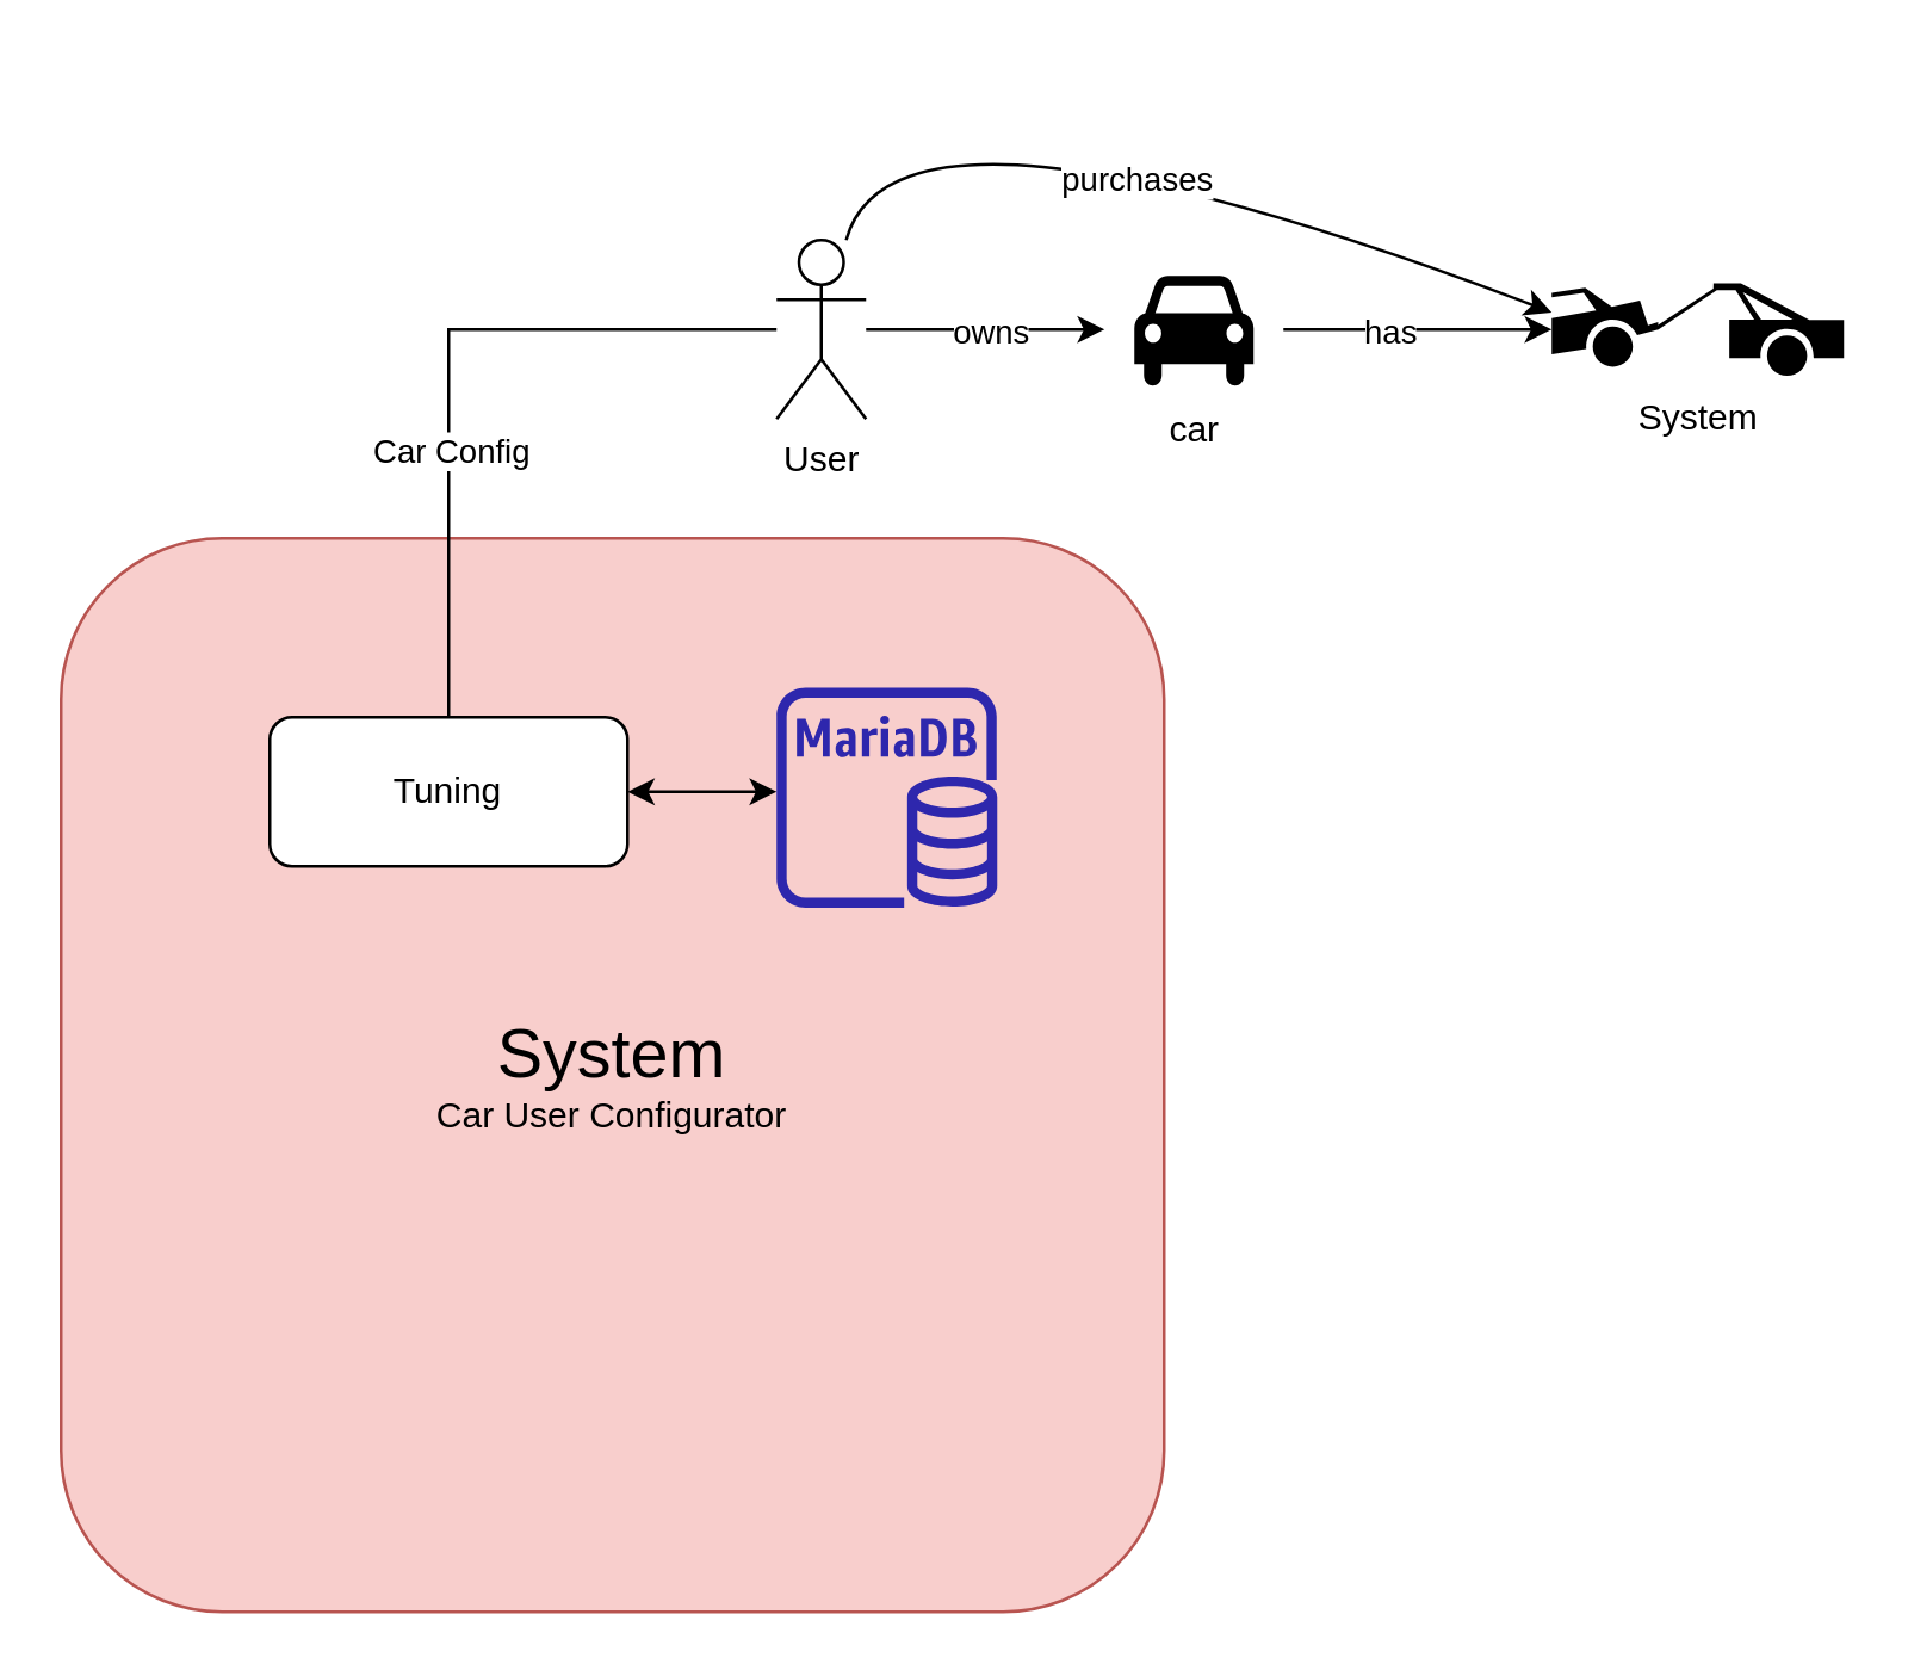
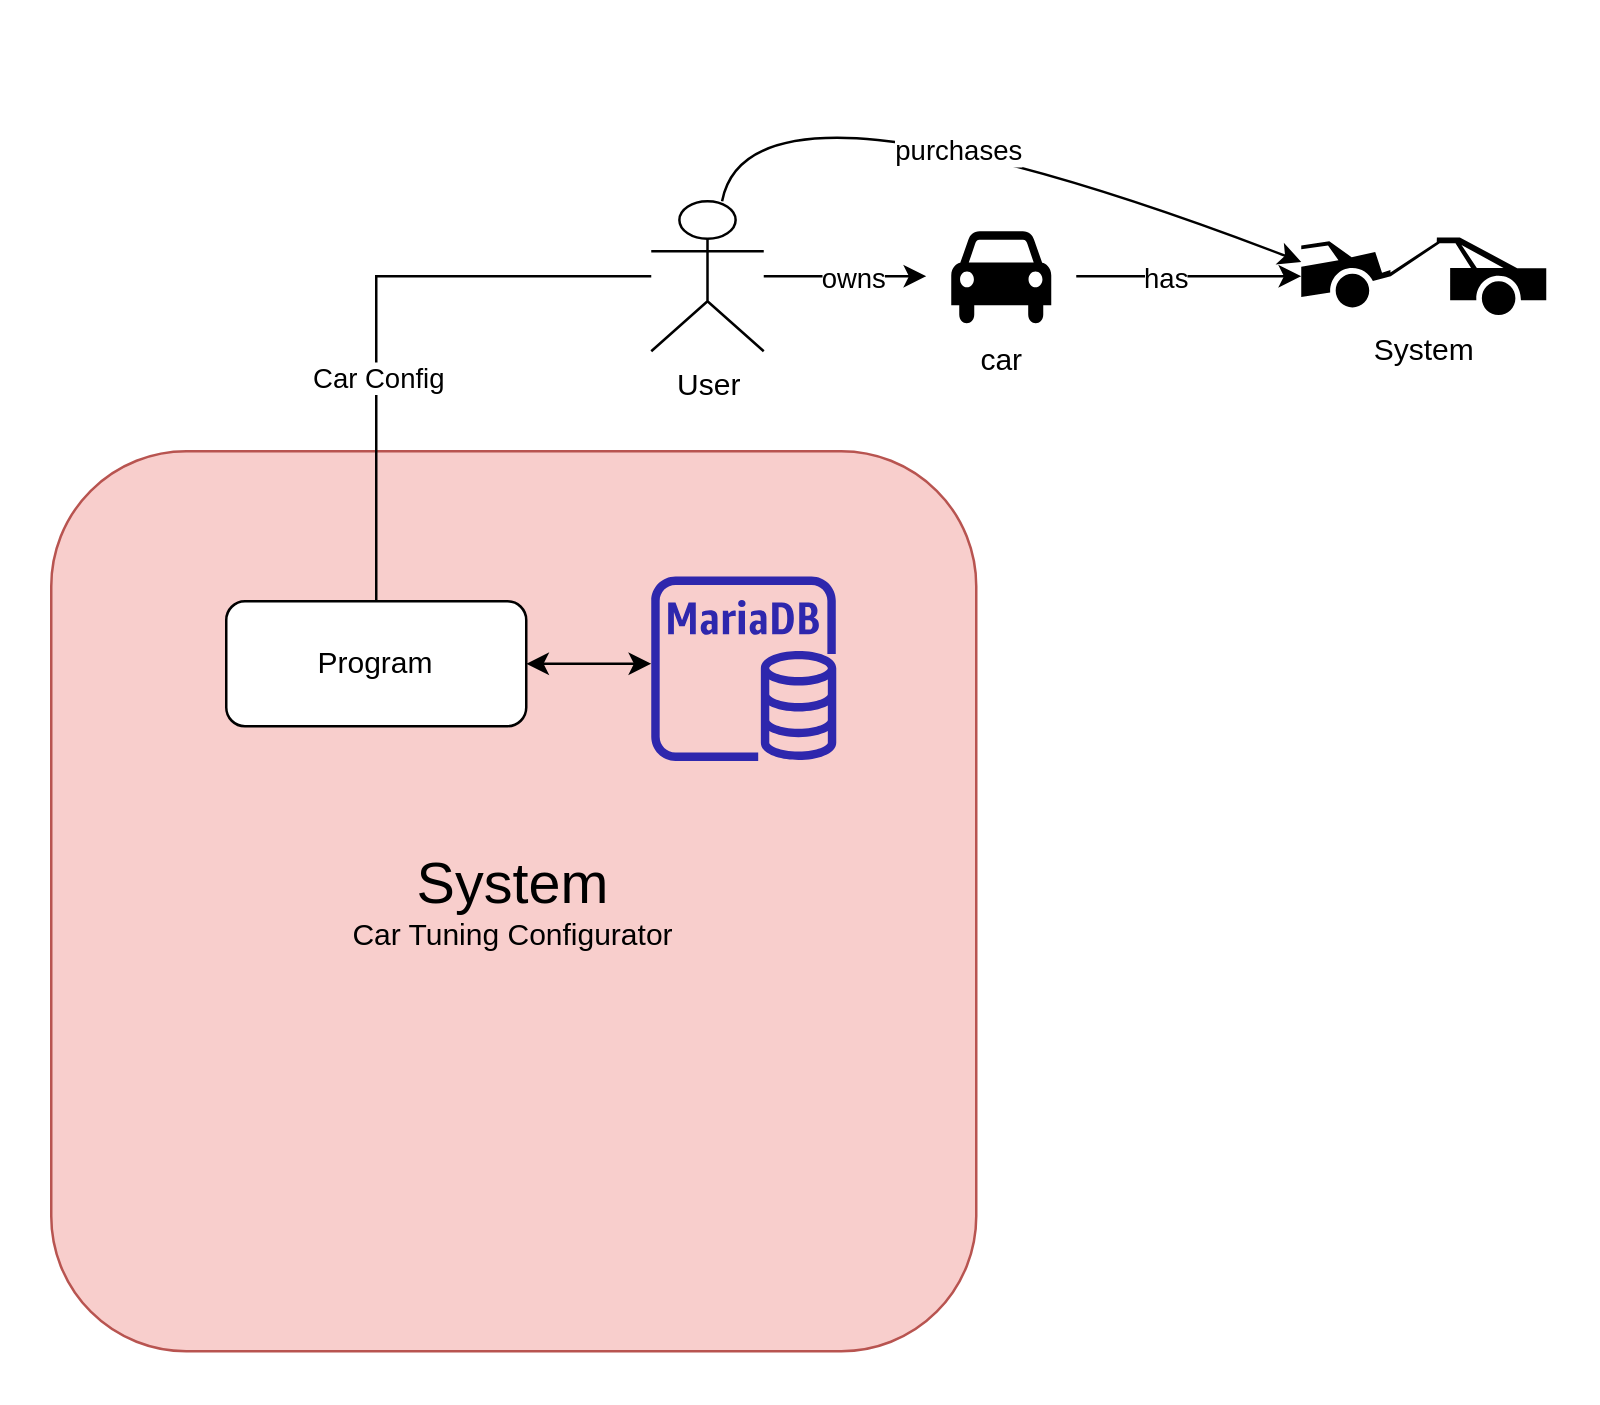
- <mxCell id="9" value="User" style="shape=umlActor;verticalLabelPosition=bottom;verticalAlign=top;html=1;outlineConnect=0;" parent="1" vertex="1"><mxGeometry x="260" y="80" width="30" height="60" as="geometry" /></mxCell>
+ <mxCell id="9" value="User" style="shape=umlActor;verticalLabelPosition=bottom;verticalAlign=top;html=1;outlineConnect=0;" parent="1" vertex="1"><mxGeometry x="260" y="80" width="45" height="60" as="geometry" /></mxCell>
- <mxCell id="10" value="Tuning" style="rounded=1;whiteSpace=wrap;html=1;" parent="1" vertex="1"><mxGeometry x="90" y="240" width="120" height="50" as="geometry" /></mxCell>
+ <mxCell id="10" value="Program" style="rounded=1;whiteSpace=wrap;html=1;" parent="1" vertex="1"><mxGeometry x="90" y="240" width="120" height="50" as="geometry" /></mxCell>
- <mxCell id="2" value="&lt;font style=&quot;font-size: 23px;&quot;&gt;System&lt;br&gt;&lt;/font&gt;Car User Configurator" style="rounded=1;whiteSpace=wrap;html=1;fillColor=#f8cecc;strokeColor=#b85450;" parent="1" vertex="1"><mxGeometry x="20" y="180" width="370" height="360" as="geometry" /></mxCell>
+ <mxCell id="2" value="&lt;font style=&quot;font-size: 23px;&quot;&gt;System&lt;br&gt;&lt;/font&gt;Car Tuning Configurator" style="rounded=1;whiteSpace=wrap;html=1;fillColor=#f8cecc;strokeColor=#b85450;" parent="1" vertex="1"><mxGeometry x="20" y="180" width="370" height="360" as="geometry" /></mxCell>
